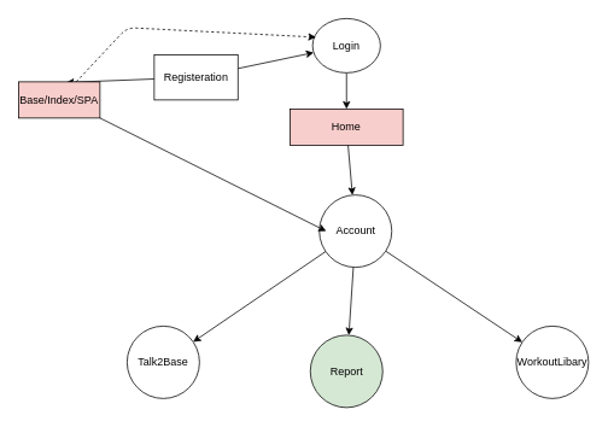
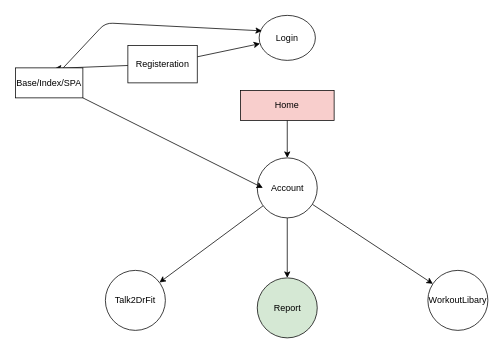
- <mxCell id="13" style="edgeStyle=none;html=1;entryX=0.05;entryY=0.344;entryDx=0;entryDy=0;entryPerimeter=0;dashed=1;" parent="1" source="15" target="5" edge="1"><mxGeometry relative="1" as="geometry"><Array as="points"><mxPoint x="140" y="30" /></Array></mxGeometry></mxCell>
+ <mxCell id="13" style="edgeStyle=none;html=1;entryX=0.05;entryY=0.344;entryDx=0;entryDy=0;entryPerimeter=0;" parent="1" source="15" target="5" edge="1"><mxGeometry relative="1" as="geometry"><Array as="points"><mxPoint x="140" y="30" /></Array></mxGeometry></mxCell>
- <mxCell id="4" value="" style="edgeStyle=none;html=1;" parent="1" source="5" target="3" edge="1"><mxGeometry relative="1" as="geometry" /></mxCell>
- <mxCell id="15" value="Base/Index/SPA" style="whiteSpace=wrap;html=1;fillColor=#f8cecc;" parent="1" vertex="1"><mxGeometry x="20" y="90" width="90" height="40" as="geometry" /></mxCell>
+ <mxCell id="15" value="Base/Index/SPA" style="whiteSpace=wrap;html=1;" parent="1" vertex="1"><mxGeometry x="20" y="90" width="90" height="40" as="geometry" /></mxCell>
- <mxCell id="12" value="Account" style="ellipse;whiteSpace=wrap;html=1;" parent="1" vertex="1"><mxGeometry x="352.5" y="215" width="80" height="80" as="geometry" /></mxCell>
+ <mxCell id="12" value="Account" style="ellipse;whiteSpace=wrap;html=1;" parent="1" vertex="1"><mxGeometry x="342.5" y="210" width="80" height="80" as="geometry" /></mxCell>
- <mxCell id="16" value="Talk2Base" style="ellipse;whiteSpace=wrap;html=1;" vertex="1" parent="1"><mxGeometry x="140" y="360" width="80" height="80" as="geometry" /></mxCell>
+ <mxCell id="16" value="Talk2DrFit" style="ellipse;whiteSpace=wrap;html=1;" vertex="1" parent="1"><mxGeometry x="140" y="360" width="80" height="80" as="geometry" /></mxCell>
